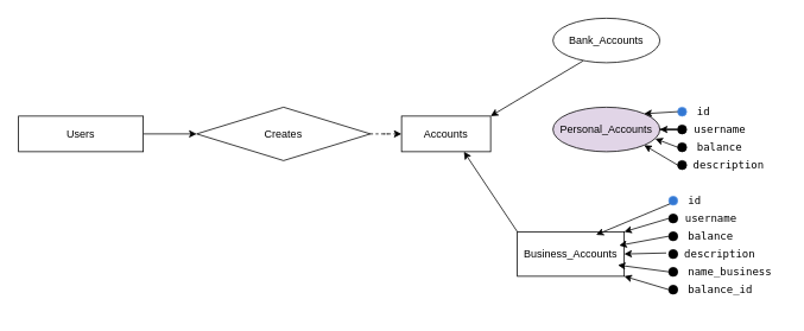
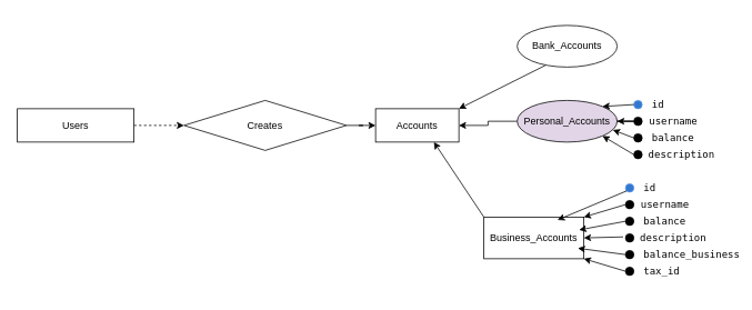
- <mxCell id="10" value="Bank_Accounts" style="ellipse;whiteSpace=wrap;html=1;align=center;" vertex="1" parent="1"><mxGeometry x="620" y="20" width="120" height="50" as="geometry" /></mxCell>
+ <mxCell id="10" value="Bank_Accounts" style="ellipse;whiteSpace=wrap;html=1;align=center;" vertex="1" parent="1"><mxGeometry x="620" y="30" width="120" height="50" as="geometry" /></mxCell>
+ <mxCell id="7" value="" style="edgeStyle=orthogonalEdgeStyle;rounded=0;orthogonalLoop=1;jettySize=auto;html=1;" edge="1" parent="1" source="8" target="6"><mxGeometry relative="1" as="geometry" /></mxCell>
- <mxCell id="4" value="" style="edgeStyle=orthogonalEdgeStyle;rounded=0;orthogonalLoop=1;jettySize=auto;html=1;" edge="1" parent="1" source="5" target="3"><mxGeometry relative="1" as="geometry" /></mxCell>
+ <mxCell id="4" value="" style="edgeStyle=orthogonalEdgeStyle;rounded=0;orthogonalLoop=1;jettySize=auto;html=1;dashed=1;" edge="1" parent="1" source="5" target="3"><mxGeometry relative="1" as="geometry" /></mxCell>
- <mxCell id="2" value="" style="edgeStyle=orthogonalEdgeStyle;rounded=0;orthogonalLoop=1;jettySize=auto;html=1;dashed=1;" edge="1" parent="1" source="3" target="6"><mxGeometry relative="1" as="geometry" /></mxCell>
+ <mxCell id="2" value="" style="edgeStyle=orthogonalEdgeStyle;rounded=0;orthogonalLoop=1;jettySize=auto;html=1;" edge="1" parent="1" source="3" target="6"><mxGeometry relative="1" as="geometry" /></mxCell>
- <mxCell id="35" value="&lt;pre&gt;name_business&lt;/pre&gt;" style="text;html=1;align=left;verticalAlign=middle;resizable=0;points=[];autosize=1;strokeColor=none;fillColor=none;" vertex="1" parent="24"><mxGeometry x="20" y="60" width="110" height="50" as="geometry" /></mxCell>
+ <mxCell id="35" value="&lt;pre&gt;balance_business&lt;/pre&gt;" style="text;html=1;align=left;verticalAlign=middle;resizable=0;points=[];autosize=1;strokeColor=none;fillColor=none;" vertex="1" parent="24"><mxGeometry x="20" y="60" width="110" height="50" as="geometry" /></mxCell>
- <mxCell id="25" value="&lt;pre&gt;balance_id&lt;/pre&gt;" style="text;html=1;align=left;verticalAlign=middle;resizable=0;points=[];autosize=1;strokeColor=none;fillColor=none;container=0;" vertex="1" parent="24"><mxGeometry x="20" y="80" width="60" height="50" as="geometry" /></mxCell>
+ <mxCell id="25" value="&lt;pre&gt;tax_id&lt;/pre&gt;" style="text;html=1;align=left;verticalAlign=middle;resizable=0;points=[];autosize=1;strokeColor=none;fillColor=none;container=0;" vertex="1" parent="24"><mxGeometry x="20" y="80" width="60" height="50" as="geometry" /></mxCell>
